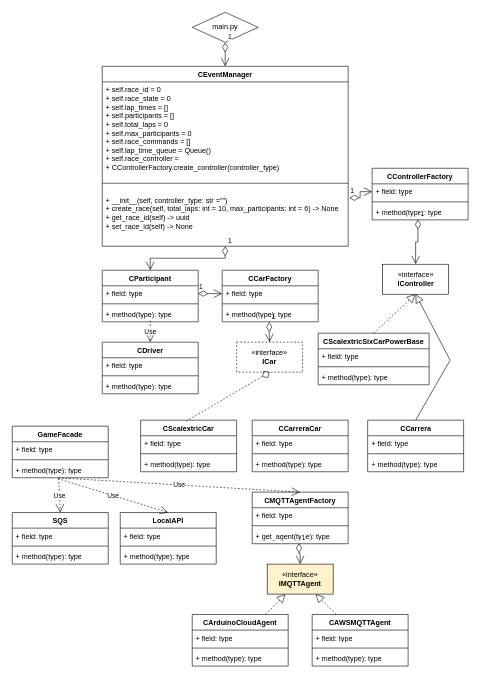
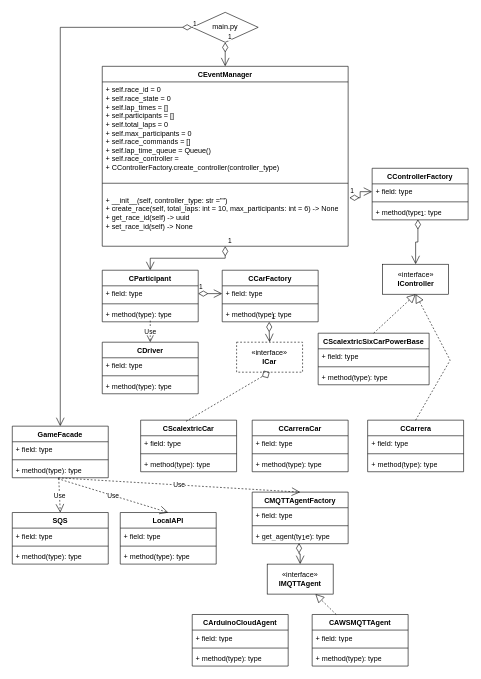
+ <mxCell id="66" value="1" style="endArrow=open;html=1;endSize=12;startArrow=diamondThin;startSize=14;startFill=0;edgeStyle=orthogonalEdgeStyle;align=left;verticalAlign=bottom;rounded=0;exitX=0;exitY=0.5;exitDx=0;exitDy=0;entryX=0.5;entryY=0;entryDx=0;entryDy=0;" edge="1" parent="1" source="11" target="67"><mxGeometry x="-1" y="3" relative="1" as="geometry"><mxPoint x="480" y="270" as="sourcePoint" /><mxPoint x="640" y="270" as="targetPoint" /></mxGeometry></mxCell>
- <mxCell id="46" value="" style="endArrow=block;dashed=0;endFill=0;endSize=12;html=1;rounded=0;exitX=0.5;exitY=0;exitDx=0;exitDy=0;entryX=0.5;entryY=1;entryDx=0;entryDy=0;" parent="1" source="42" target="30" edge="1"><mxGeometry width="160" relative="1" as="geometry"><mxPoint x="1345" y="974" as="sourcePoint" /><mxPoint x="1625" y="434" as="targetPoint" /><Array as="points"><mxPoint x="750" y="600" /></Array></mxGeometry></mxCell>
+ <mxCell id="46" value="" style="endArrow=block;dashed=1;endFill=0;endSize=12;html=1;rounded=0;exitX=0.5;exitY=0;exitDx=0;exitDy=0;entryX=0.5;entryY=1;entryDx=0;entryDy=0;" parent="1" source="42" target="30" edge="1"><mxGeometry width="160" relative="1" as="geometry"><mxPoint x="1345" y="974" as="sourcePoint" /><mxPoint x="1625" y="434" as="targetPoint" /><Array as="points"><mxPoint x="750" y="600" /></Array></mxGeometry></mxCell>
- <mxCell id="2" value="«interface»&lt;br&gt;&lt;b&gt;IMQTTAgent&lt;br&gt;&lt;/b&gt;" style="html=1;whiteSpace=wrap;fillColor=#fff2cc;" parent="1" vertex="1"><mxGeometry x="445" y="940" width="110" height="50" as="geometry" /></mxCell>
+ <mxCell id="2" value="«interface»&lt;br&gt;&lt;b&gt;IMQTTAgent&lt;br&gt;&lt;/b&gt;" style="html=1;whiteSpace=wrap;" parent="1" vertex="1"><mxGeometry x="445" y="940" width="110" height="50" as="geometry" /></mxCell>
- <mxCell id="18" value="" style="endArrow=block;dashed=1;endFill=0;endSize=12;html=1;rounded=0;" parent="1" source="14" target="2" edge="1"><mxGeometry width="160" relative="1" as="geometry"><mxPoint x="470" y="1034" as="sourcePoint" /><mxPoint x="630" y="1034" as="targetPoint" /></mxGeometry></mxCell>
